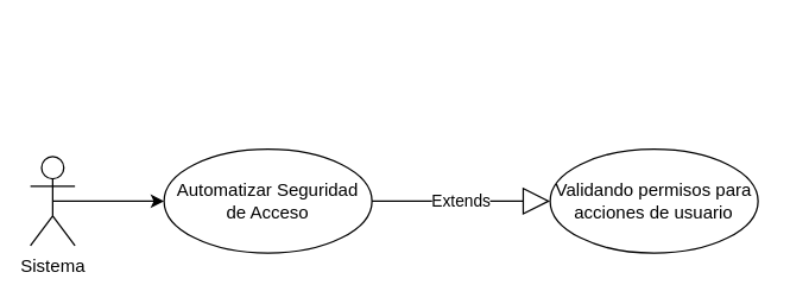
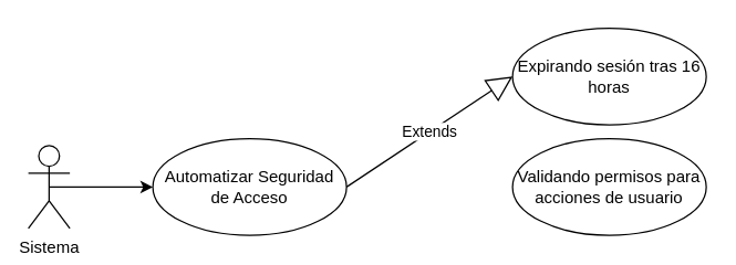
+ <mxCell id="5" value="Expirando sesión tras 16 horas" style="ellipse;whiteSpace=wrap;html=1;" vertex="1" parent="1"><mxGeometry x="370" y="20" width="140" height="70" as="geometry" /></mxCell>
+ <mxCell id="7" value="Extends" style="endArrow=block;endSize=16;endFill=0;html=1;rounded=0;exitX=1;exitY=0.5;exitDx=0;exitDy=0;entryX=0;entryY=0.5;entryDx=0;entryDy=0;" edge="1" parent="1" source="4" target="5"><mxGeometry width="160" relative="1" as="geometry"><mxPoint x="280" y="250" as="sourcePoint" /><mxPoint x="440" y="250" as="targetPoint" /></mxGeometry></mxCell>
- <mxCell id="8" value="Extends" style="endArrow=block;endSize=16;endFill=0;html=1;rounded=0;exitX=1;exitY=0.5;exitDx=0;exitDy=0;entryX=0;entryY=0.5;entryDx=0;entryDy=0;" edge="1" parent="1" source="4" target="6"><mxGeometry width="160" relative="1" as="geometry"><mxPoint x="120" y="-140" as="sourcePoint" /><mxPoint x="280" y="-140" as="targetPoint" /></mxGeometry></mxCell>
